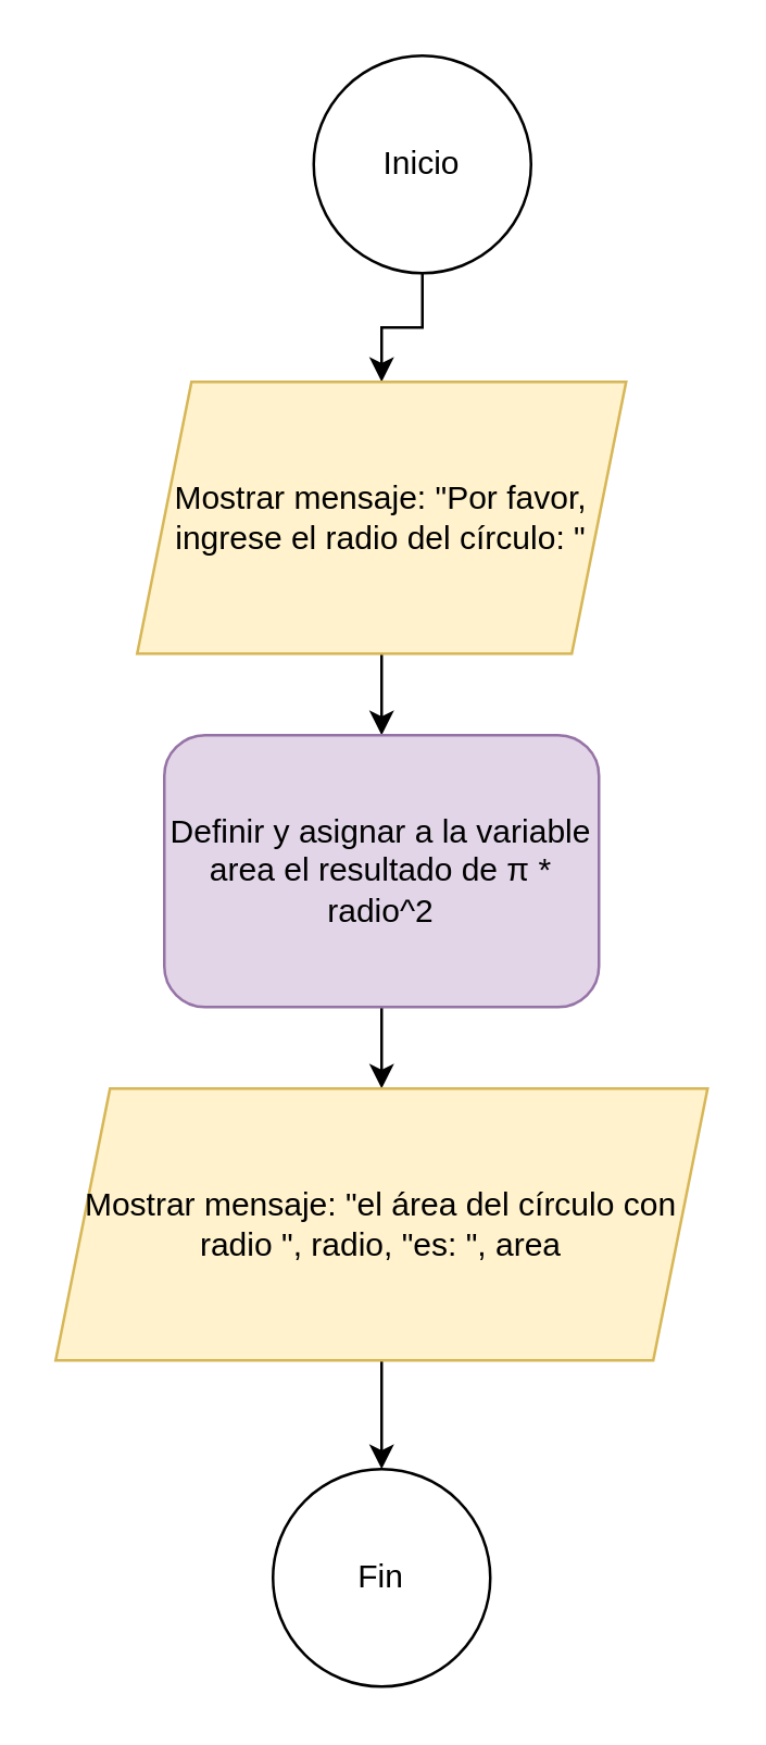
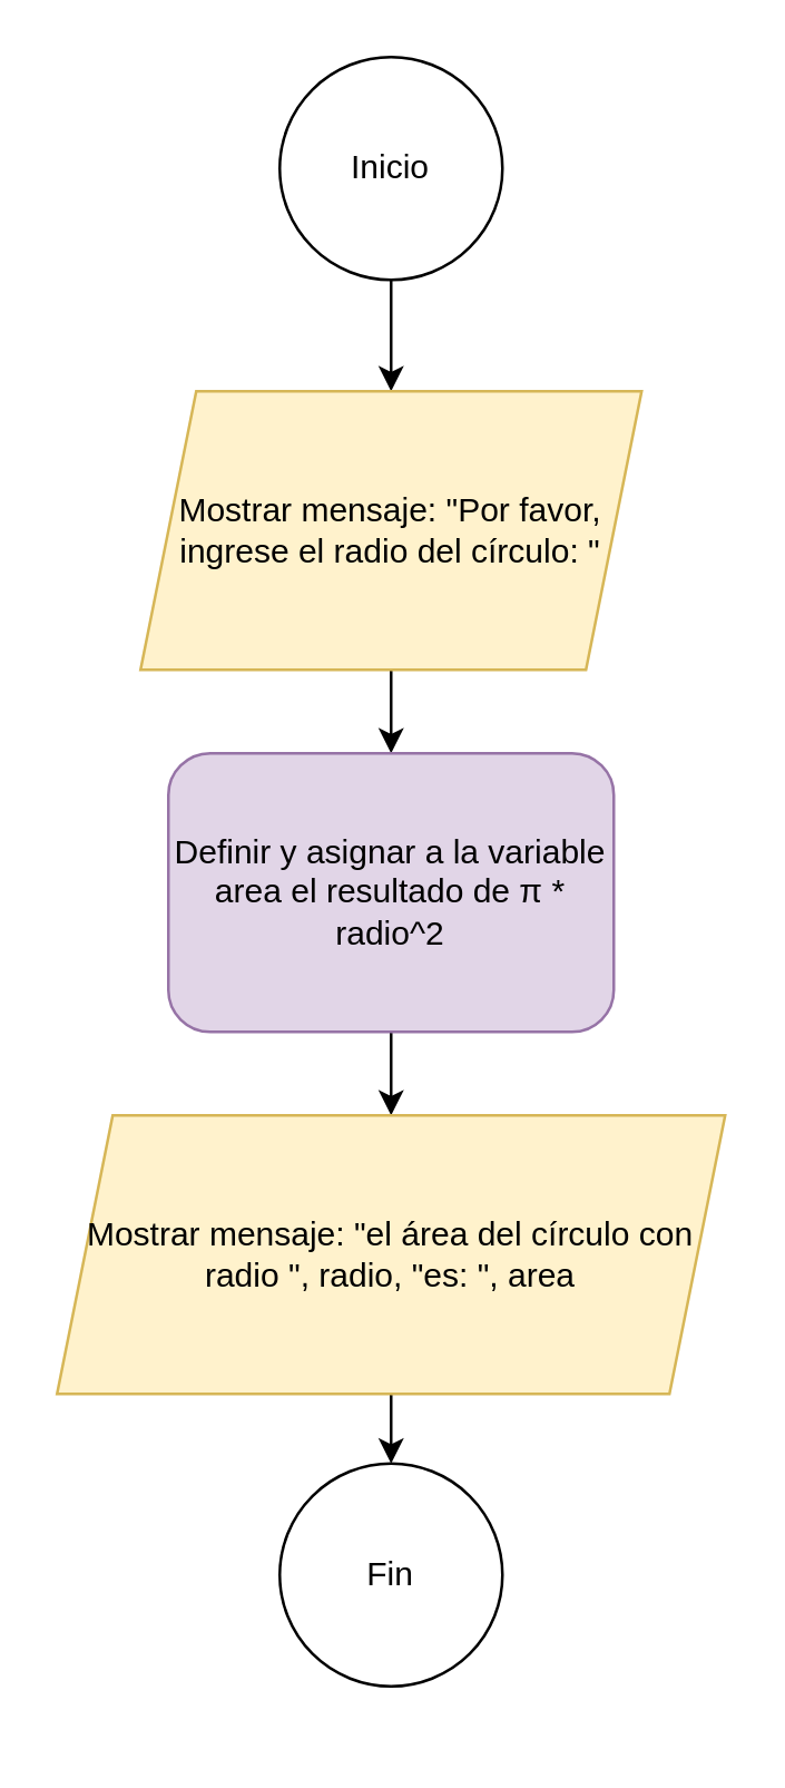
- <mxCell id="3" value="Inicio" style="ellipse;whiteSpace=wrap;html=1;aspect=fixed;" vertex="1" parent="1"><mxGeometry x="115" y="20" width="80" height="80" as="geometry" /></mxCell>
+ <mxCell id="3" value="Inicio" style="ellipse;whiteSpace=wrap;html=1;aspect=fixed;" vertex="1" parent="1"><mxGeometry x="100" y="20" width="80" height="80" as="geometry" /></mxCell>
- <mxCell id="10" value="Fin" style="ellipse;whiteSpace=wrap;html=1;" vertex="1" parent="1"><mxGeometry x="100" y="540" width="80" height="80" as="geometry" /></mxCell>
+ <mxCell id="10" value="Fin" style="ellipse;whiteSpace=wrap;html=1;" vertex="1" parent="1"><mxGeometry x="100" y="525" width="80" height="80" as="geometry" /></mxCell>
